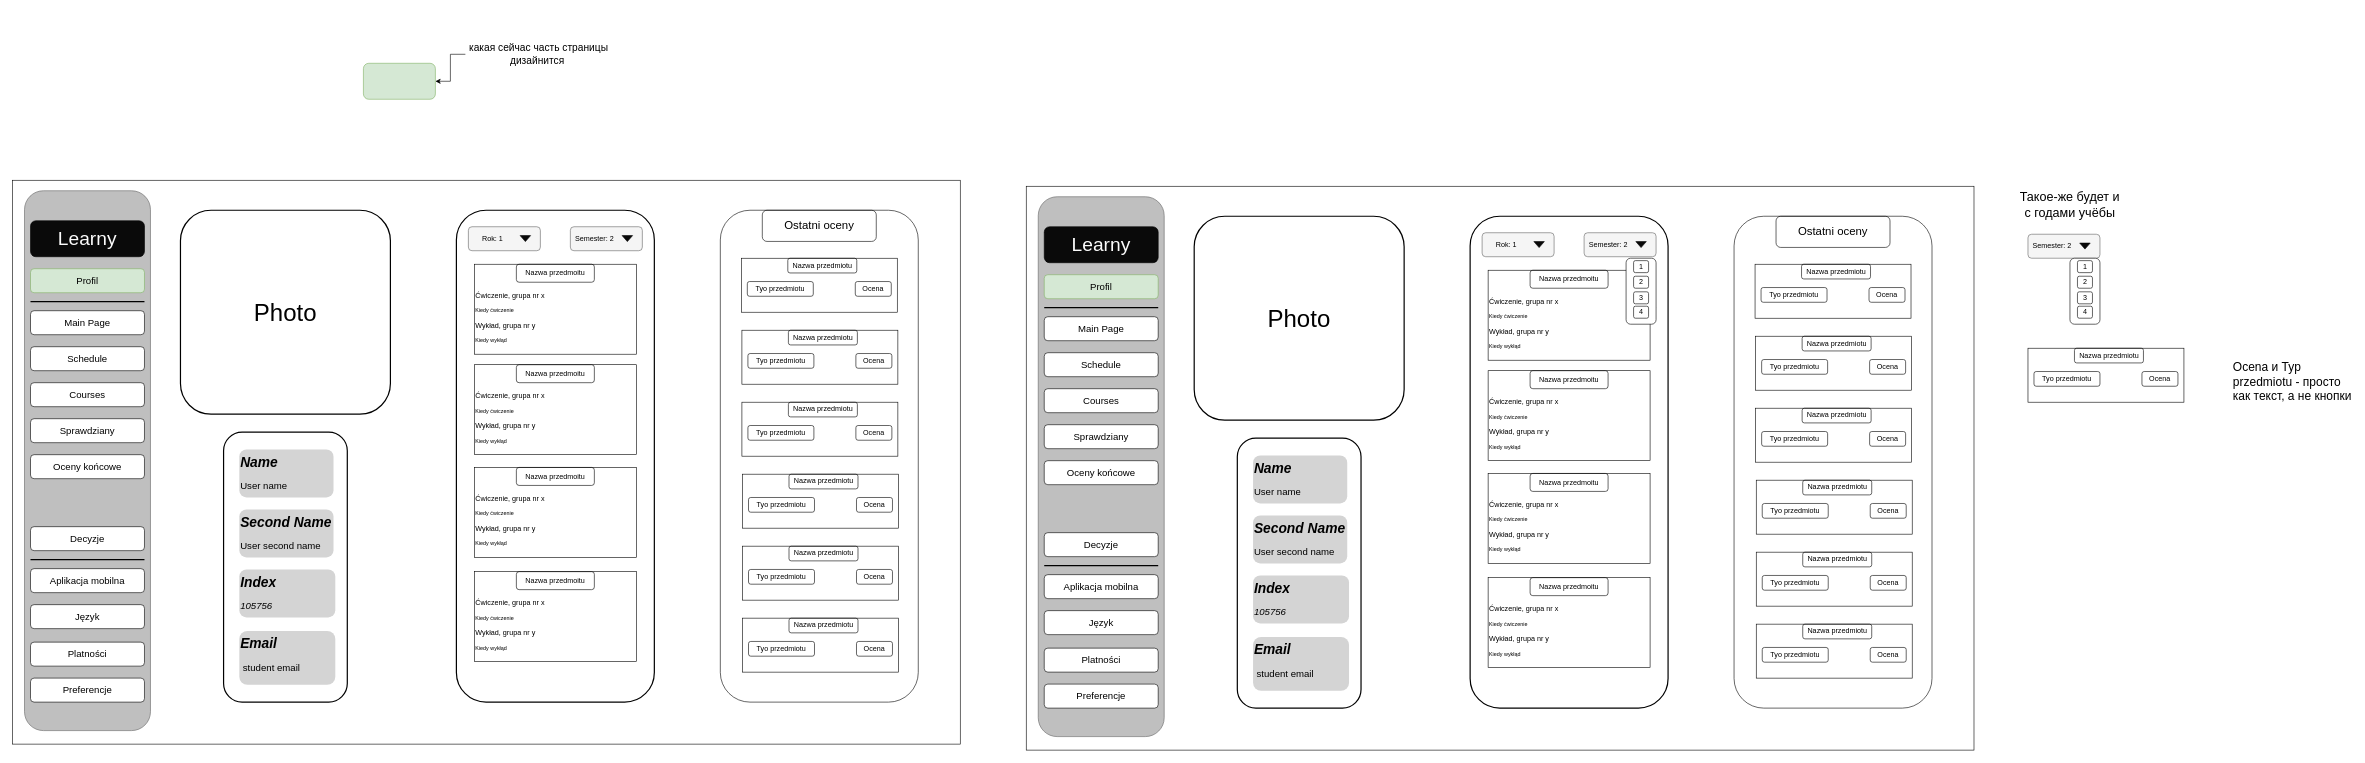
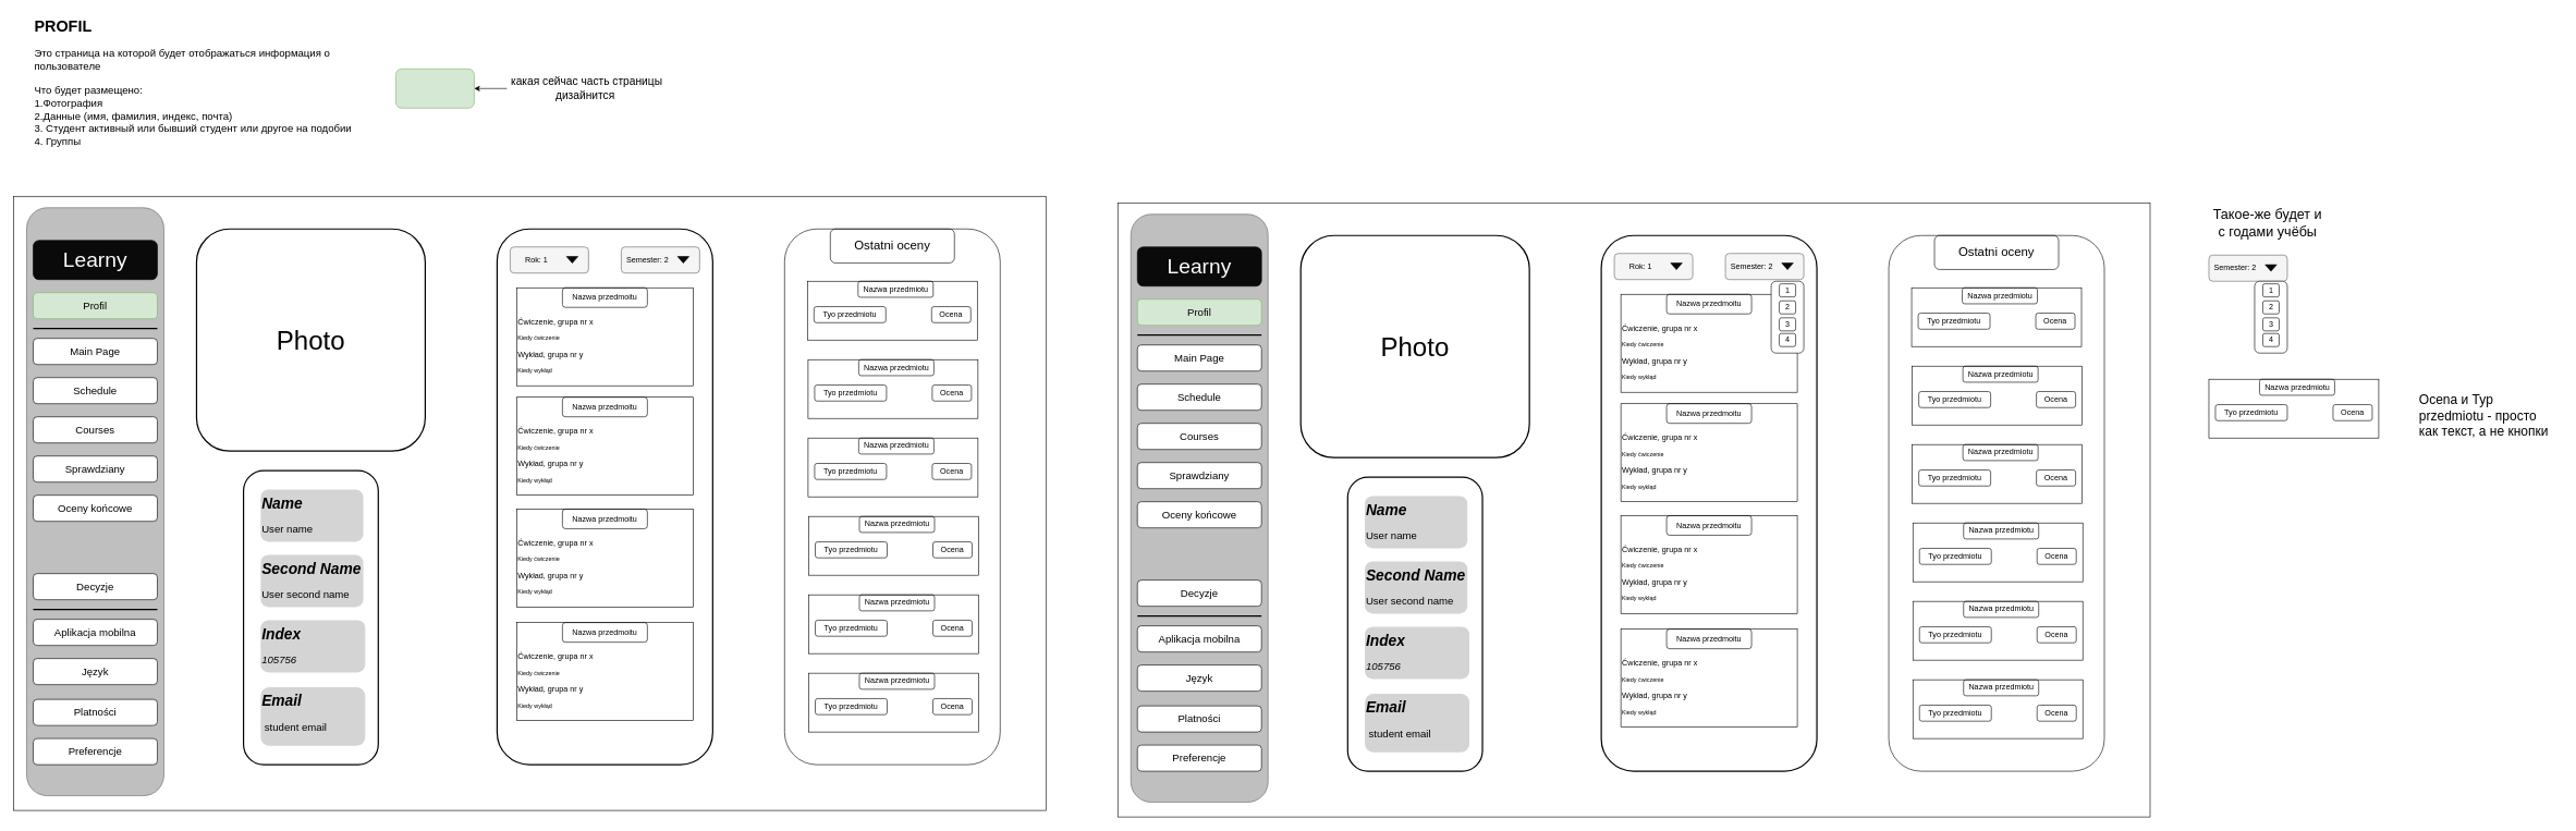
- <mxCell id="89" value="&amp;nbsp;какая сейчас часть страницы дизайнится" style="text;html=1;align=center;verticalAlign=middle;whiteSpace=wrap;rounded=0;fontSize=17;" parent="1" vertex="1"><mxGeometry x="775" y="72.5" width="240" height="35" as="geometry" /></mxCell>
+ <mxCell id="89" value="&amp;nbsp;какая сейчас часть страницы дизайнится" style="text;html=1;align=center;verticalAlign=middle;whiteSpace=wrap;rounded=0;fontSize=17;" parent="1" vertex="1"><mxGeometry x="775" y="117.5" width="240" height="35" as="geometry" /></mxCell>
+ <mxCell id="3" value="&lt;h1 style=&quot;margin-top: 0px;&quot;&gt;PROFIL&lt;/h1&gt;&lt;div style=&quot;font-size: 16px;&quot;&gt;&lt;font style=&quot;font-size: 16px;&quot;&gt;Это страница на которой будет отображаться информация о пользователе&lt;br&gt;&lt;br&gt;&lt;/font&gt;&lt;/div&gt;&lt;div style=&quot;font-size: 16px;&quot;&gt;&lt;font style=&quot;font-size: 16px;&quot;&gt;Что будет размещено:&lt;br&gt;&lt;/font&gt;&lt;/div&gt;&lt;div style=&quot;font-size: 16px;&quot;&gt;&lt;font style=&quot;font-size: 16px;&quot;&gt;1.Фотография&lt;/font&gt;&lt;/div&gt;&lt;div style=&quot;font-size: 16px;&quot;&gt;2.Данные (имя, фамилия, индекс, почта)&lt;/div&gt;&lt;div style=&quot;font-size: 16px;&quot;&gt;3. Студент активный или бывший студент или другое на подобии&lt;/div&gt;&lt;div style=&quot;font-size: 16px;&quot;&gt;4. Группы&lt;/div&gt;" style="text;html=1;whiteSpace=wrap;overflow=hidden;rounded=0;" parent="1" vertex="1"><mxGeometry x="50" y="20" width="510" height="230" as="geometry" /></mxCell>
- <mxCell id="223" value="Такое-же будет и с годами учёбы" style="text;html=1;align=center;verticalAlign=middle;whiteSpace=wrap;rounded=0;fontSize=21;" vertex="1" parent="1"><mxGeometry x="3360" y="310" width="180" height="60" as="geometry" /></mxCell>
+ <mxCell id="223" value="Такое-же будет и с годами учёбы" style="text;html=1;align=center;verticalAlign=middle;whiteSpace=wrap;rounded=0;fontSize=21;" vertex="1" parent="1"><mxGeometry x="3380" y="310" width="180" height="60" as="geometry" /></mxCell>
- <mxCell id="230" value="Ocena и Typ przedmiotu - просто как текст, а не кнопки" style="text;html=1;align=left;verticalAlign=middle;whiteSpace=wrap;rounded=0;fontSize=20;" vertex="1" parent="1"><mxGeometry x="3720" y="589" width="200" height="91" as="geometry" /></mxCell>
+ <mxCell id="230" value="Ocena и Typ przedmiotu - просто как текст, а не кнопки" style="text;html=1;align=left;verticalAlign=middle;whiteSpace=wrap;rounded=0;fontSize=20;" vertex="1" parent="1"><mxGeometry x="3700" y="589" width="200" height="91" as="geometry" /></mxCell>
